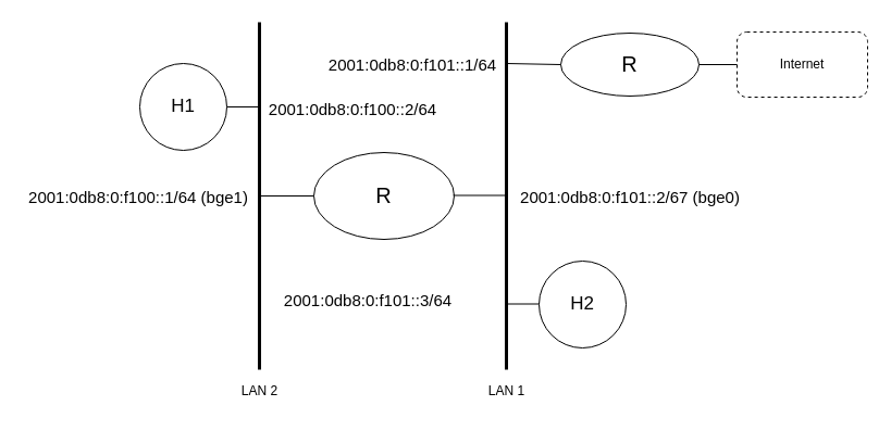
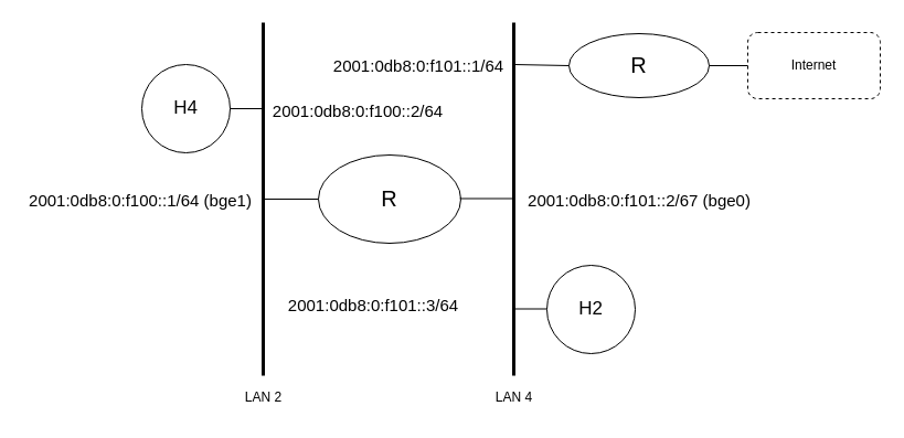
- <mxCell id="3" value="&lt;font style=&quot;font-size: 17px;&quot;&gt;H1&lt;/font&gt;" style="ellipse;whiteSpace=wrap;html=1;aspect=fixed;" parent="1" vertex="1"><mxGeometry x="128" y="58" width="80" height="80" as="geometry" /></mxCell>
+ <mxCell id="3" value="&lt;font style=&quot;font-size: 17px;&quot;&gt;H4&lt;/font&gt;" style="ellipse;whiteSpace=wrap;html=1;aspect=fixed;" parent="1" vertex="1"><mxGeometry x="128" y="58" width="80" height="80" as="geometry" /></mxCell>
- <mxCell id="18" value="LAN 1" style="text;html=1;align=center;verticalAlign=middle;resizable=0;points=[];autosize=1;strokeColor=none;fillColor=none;" parent="1" vertex="1"><mxGeometry x="435" y="345" width="60" height="30" as="geometry" /></mxCell>
+ <mxCell id="18" value="LAN 4" style="text;html=1;align=center;verticalAlign=middle;resizable=0;points=[];autosize=1;strokeColor=none;fillColor=none;" parent="1" vertex="1"><mxGeometry x="435" y="345" width="60" height="30" as="geometry" /></mxCell>
